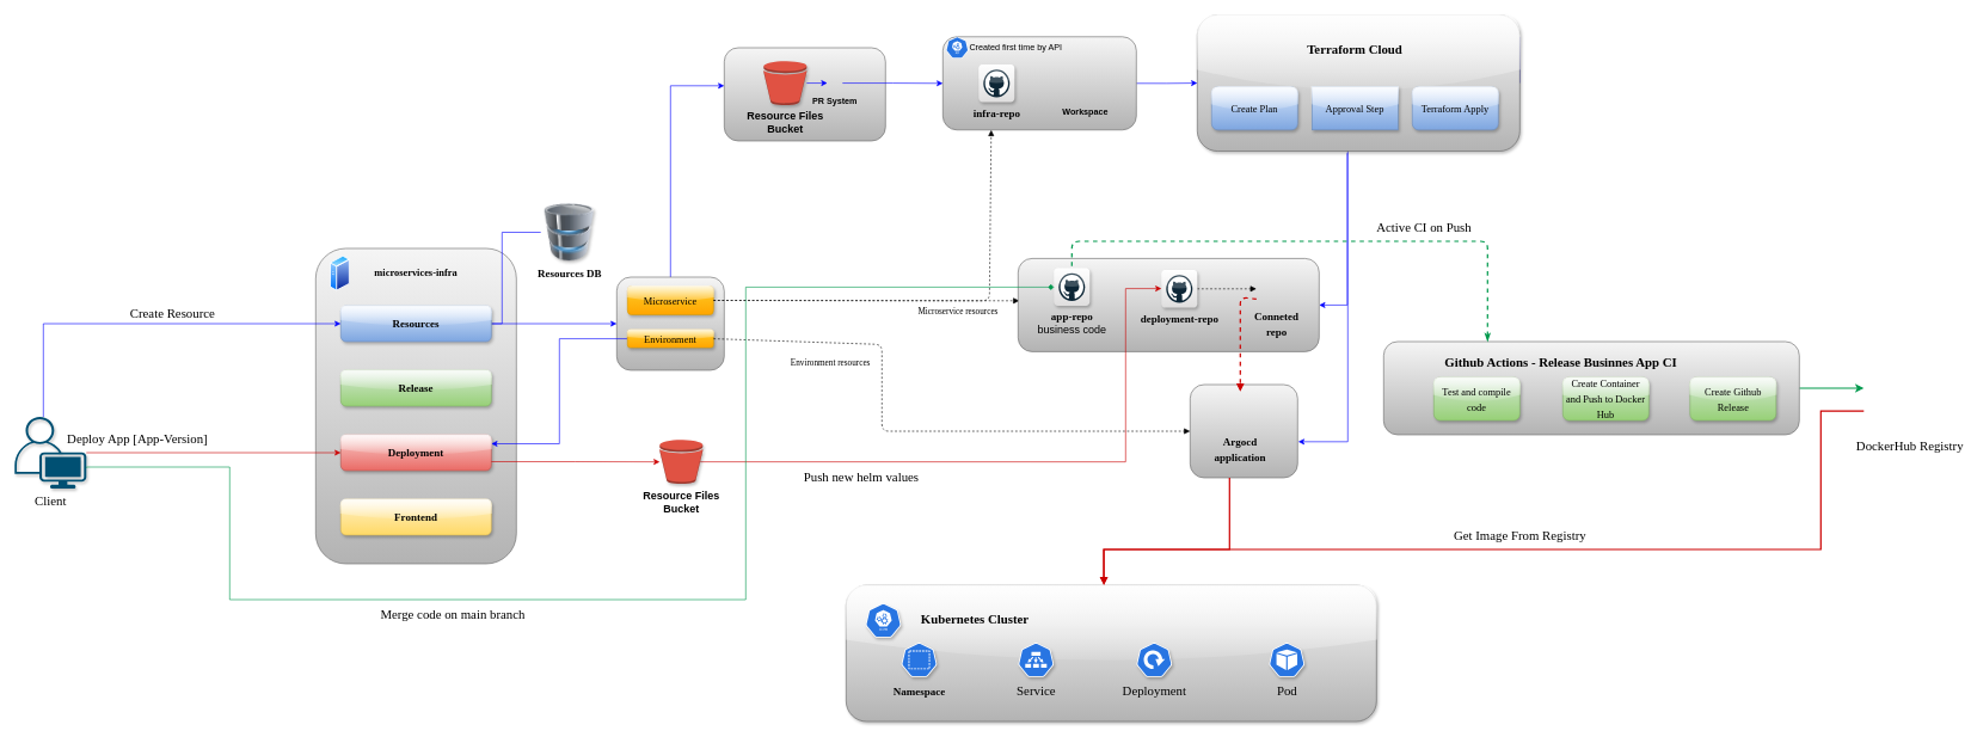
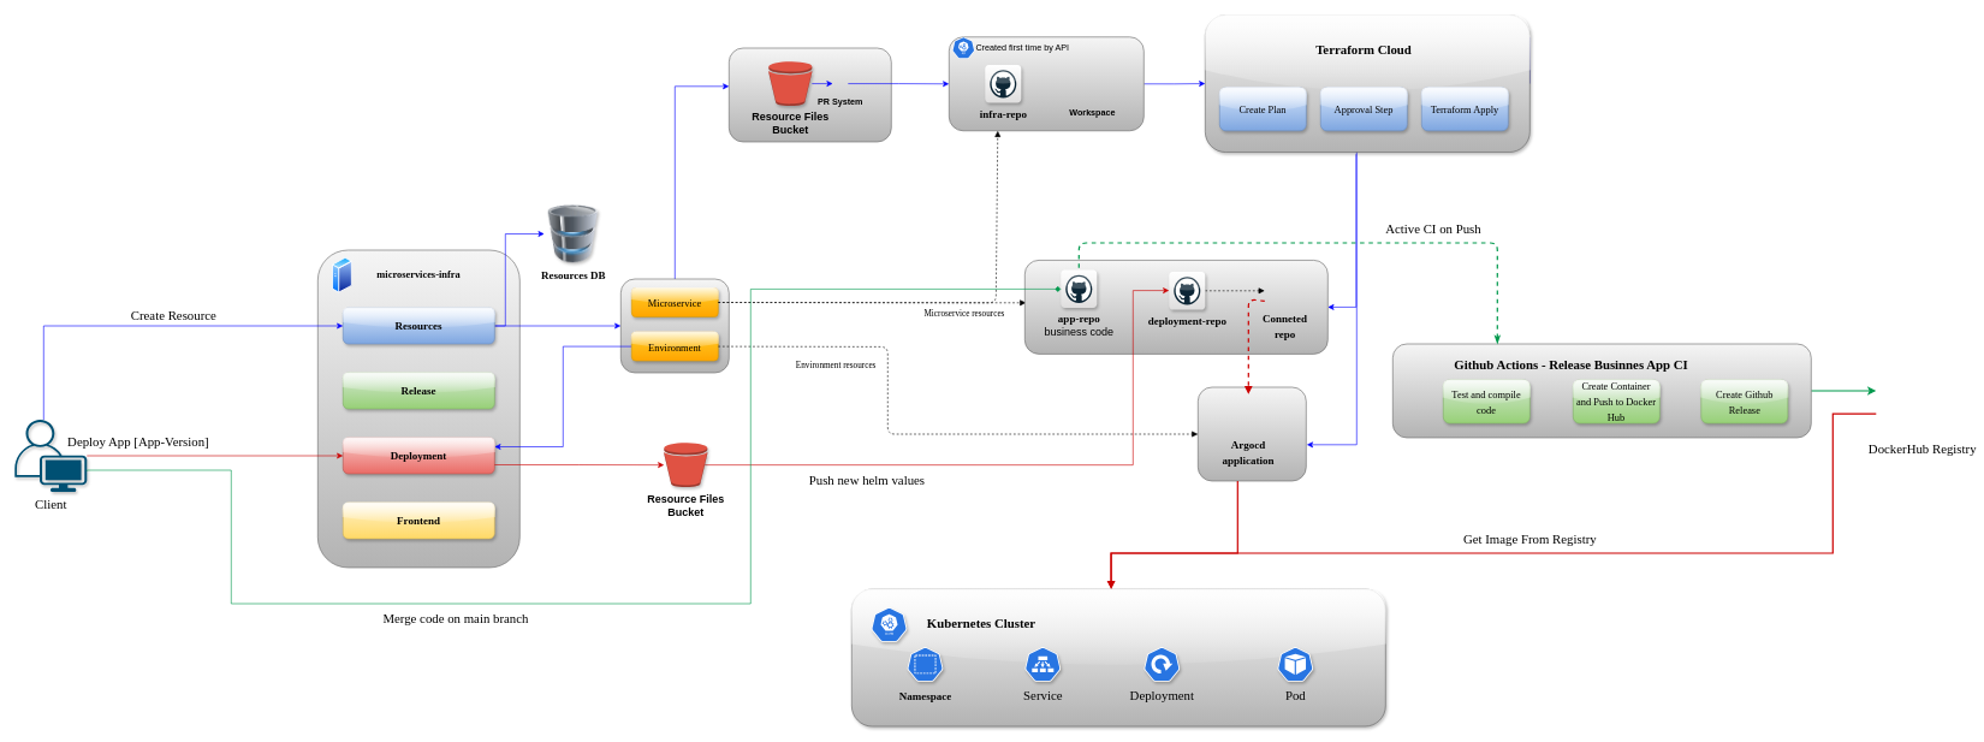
- <mxCell id="22" value="&lt;font style=&quot;font-size: 14px&quot;&gt;Approval Step&lt;/font&gt;" style="whiteSpace=wrap;html=1;shadow=1;glass=1;sketch=0;fontFamily=Tahoma;fontSize=18;gradientColor=#7ea6e0;fillColor=#dae8fc;strokeColor=#6c8ebf;rounded=0;" parent="1" vertex="1"><mxGeometry x="1830" y="120.65" width="120" height="60" as="geometry" /></mxCell>
+ <mxCell id="22" value="&lt;font style=&quot;font-size: 14px&quot;&gt;Approval Step&lt;/font&gt;" style="rounded=1;whiteSpace=wrap;html=1;shadow=1;glass=1;sketch=0;fontFamily=Tahoma;fontSize=18;gradientColor=#7ea6e0;fillColor=#dae8fc;strokeColor=#6c8ebf;" parent="1" vertex="1"><mxGeometry x="1830" y="120.65" width="120" height="60" as="geometry" /></mxCell>
- <mxCell id="13" style="edgeStyle=orthogonalEdgeStyle;rounded=0;orthogonalLoop=1;jettySize=auto;html=1;exitX=1;exitY=0.5;exitDx=0;exitDy=0;entryX=0;entryY=0.5;entryDx=0;entryDy=0;fontFamily=Tahoma;fontSize=18;strokeColor=#0000FF;endArrow=none;" parent="1" source="14" target="40" edge="1"><mxGeometry relative="1" as="geometry"><Array as="points"><mxPoint x="700" y="451" /><mxPoint x="700" y="324" /></Array></mxGeometry></mxCell>
+ <mxCell id="13" style="edgeStyle=orthogonalEdgeStyle;rounded=0;orthogonalLoop=1;jettySize=auto;html=1;exitX=1;exitY=0.5;exitDx=0;exitDy=0;entryX=0;entryY=0.5;entryDx=0;entryDy=0;fontFamily=Tahoma;fontSize=18;strokeColor=#0000FF;" parent="1" source="14" target="40" edge="1"><mxGeometry relative="1" as="geometry"><Array as="points"><mxPoint x="700" y="451" /><mxPoint x="700" y="324" /></Array></mxGeometry></mxCell>
- <mxCell id="33" value="&lt;span style=&quot;font-size: 14px&quot;&gt;Environment&lt;/span&gt;" style="rounded=1;whiteSpace=wrap;html=1;shadow=1;glass=1;sketch=0;fontFamily=Tahoma;fontSize=18;gradientColor=#ffa500;fillColor=#ffcd28;strokeColor=#d79b00;" parent="1" vertex="1"><mxGeometry x="875" y="459.5" width="120" height="25" as="geometry" /></mxCell>
+ <mxCell id="33" value="&lt;span style=&quot;font-size: 14px&quot;&gt;Environment&lt;/span&gt;" style="rounded=1;whiteSpace=wrap;html=1;shadow=1;glass=1;sketch=0;fontFamily=Tahoma;fontSize=18;gradientColor=#ffa500;fillColor=#ffcd28;strokeColor=#d79b00;" parent="1" vertex="1"><mxGeometry x="875" y="459.5" width="120" height="40" as="geometry" /></mxCell>
